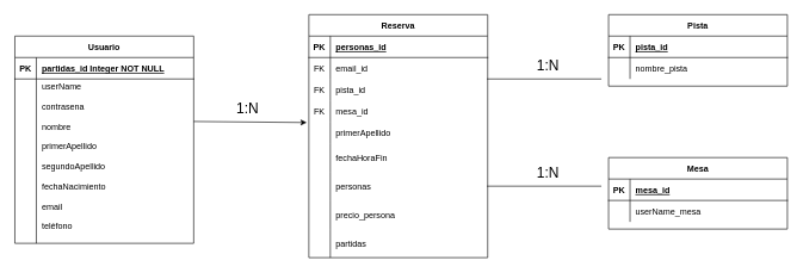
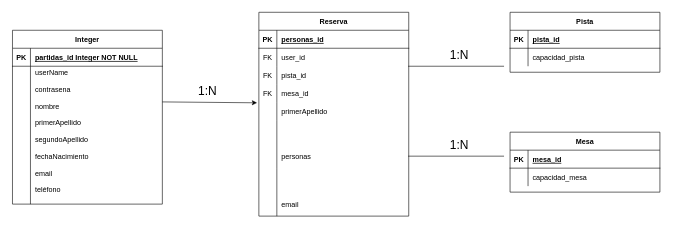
- <mxCell id="37" value="Usuario" style="shape=table;startSize=30;container=1;collapsible=1;childLayout=tableLayout;fixedRows=1;rowLines=0;fontStyle=1;align=center;resizeLast=1;" parent="1" vertex="1"><mxGeometry x="20" y="50" width="250" height="290" as="geometry" /></mxCell>
+ <mxCell id="37" value="Integer" style="shape=table;startSize=30;container=1;collapsible=1;childLayout=tableLayout;fixedRows=1;rowLines=0;fontStyle=1;align=center;resizeLast=1;" parent="1" vertex="1"><mxGeometry x="20" y="50" width="250" height="290" as="geometry" /></mxCell>
- <mxCell id="8" value="email_id" style="shape=partialRectangle;overflow=hidden;connectable=0;fillColor=none;top=0;left=0;bottom=0;right=0;align=left;spacingLeft=6;" parent="6" vertex="1"><mxGeometry x="30" width="220" height="30" as="geometry"><mxRectangle width="220" height="30" as="alternateBounds" /></mxGeometry></mxCell>
+ <mxCell id="8" value="user_id" style="shape=partialRectangle;overflow=hidden;connectable=0;fillColor=none;top=0;left=0;bottom=0;right=0;align=left;spacingLeft=6;" parent="6" vertex="1"><mxGeometry x="30" width="220" height="30" as="geometry"><mxRectangle width="220" height="30" as="alternateBounds" /></mxGeometry></mxCell>
- <mxCell id="50" value="nombre_pista" style="shape=partialRectangle;overflow=hidden;connectable=0;fillColor=none;top=0;left=0;bottom=0;right=0;align=left;spacingLeft=6;" parent="48" vertex="1"><mxGeometry x="30" width="220" height="30" as="geometry"><mxRectangle width="220" height="30" as="alternateBounds" /></mxGeometry></mxCell>
+ <mxCell id="50" value="capacidad_pista" style="shape=partialRectangle;overflow=hidden;connectable=0;fillColor=none;top=0;left=0;bottom=0;right=0;align=left;spacingLeft=6;" parent="48" vertex="1"><mxGeometry x="30" width="220" height="30" as="geometry"><mxRectangle width="220" height="30" as="alternateBounds" /></mxGeometry></mxCell>
- <mxCell id="20" value="fechaHoraFin" style="shape=partialRectangle;overflow=hidden;connectable=0;fillColor=none;top=0;left=0;bottom=0;right=0;align=left;spacingLeft=6;" parent="18" vertex="1"><mxGeometry x="30" width="220" height="40" as="geometry"><mxRectangle width="220" height="40" as="alternateBounds" /></mxGeometry></mxCell>
- <mxCell id="36" value="userName_mesa" style="shape=partialRectangle;overflow=hidden;connectable=0;fillColor=none;top=0;left=0;bottom=0;right=0;align=left;spacingLeft=6;" parent="34" vertex="1"><mxGeometry x="30" width="220" height="30" as="geometry"><mxRectangle width="220" height="30" as="alternateBounds" /></mxGeometry></mxCell>
+ <mxCell id="36" value="capacidad_mesa" style="shape=partialRectangle;overflow=hidden;connectable=0;fillColor=none;top=0;left=0;bottom=0;right=0;align=left;spacingLeft=6;" parent="34" vertex="1"><mxGeometry x="30" width="220" height="30" as="geometry"><mxRectangle width="220" height="30" as="alternateBounds" /></mxGeometry></mxCell>
- <mxCell id="26" value="precio_persona" style="shape=partialRectangle;overflow=hidden;connectable=0;fillColor=none;top=0;left=0;bottom=0;right=0;align=left;spacingLeft=6;" parent="24" vertex="1"><mxGeometry x="30" width="220" height="40" as="geometry"><mxRectangle width="220" height="40" as="alternateBounds" /></mxGeometry></mxCell>
- <mxCell id="29" value="partidas" style="shape=partialRectangle;overflow=hidden;connectable=0;fillColor=none;top=0;left=0;bottom=0;right=0;align=left;spacingLeft=6;" parent="27" vertex="1"><mxGeometry x="30" width="220" height="40" as="geometry"><mxRectangle width="220" height="40" as="alternateBounds" /></mxGeometry></mxCell>
+ <mxCell id="29" value="email" style="shape=partialRectangle;overflow=hidden;connectable=0;fillColor=none;top=0;left=0;bottom=0;right=0;align=left;spacingLeft=6;" parent="27" vertex="1"><mxGeometry x="30" width="220" height="40" as="geometry"><mxRectangle width="220" height="40" as="alternateBounds" /></mxGeometry></mxCell>
